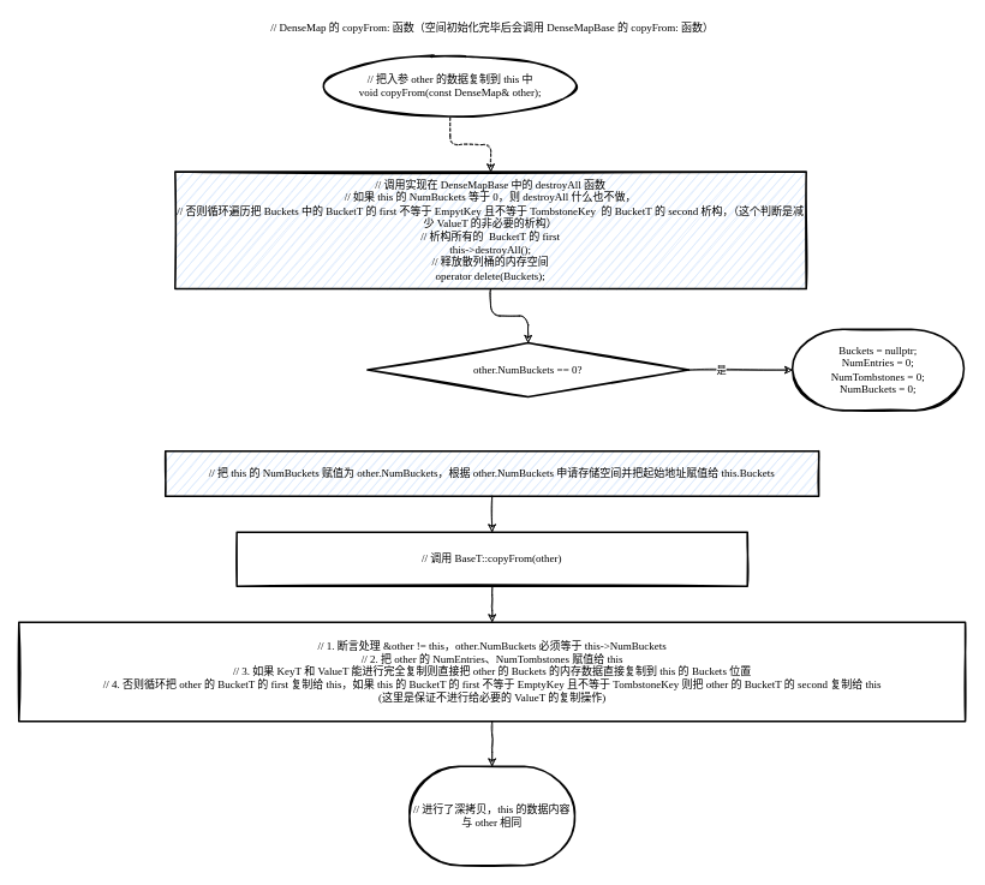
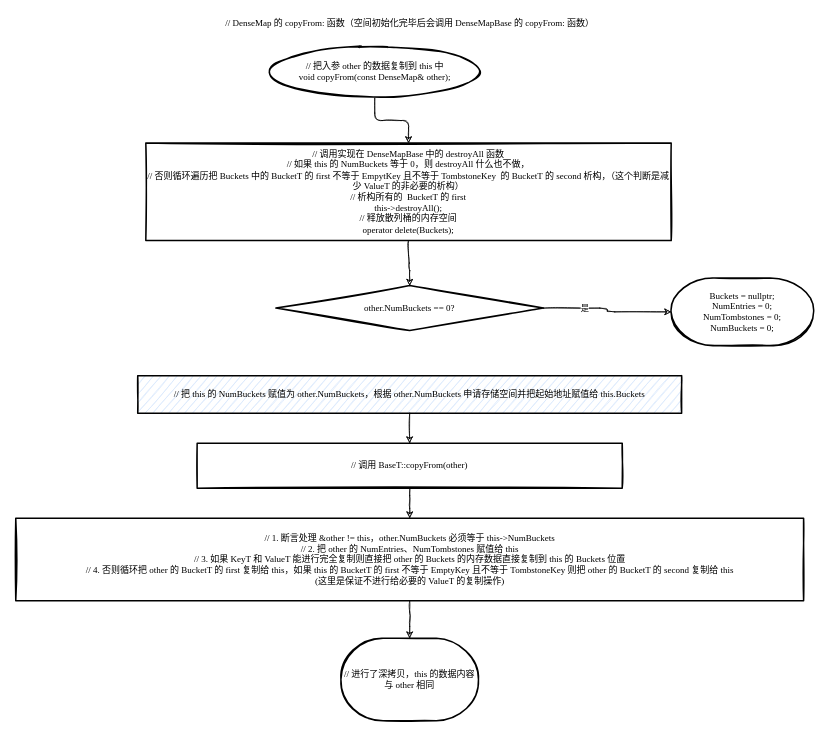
- <mxCell id="3" value="" style="edgeStyle=orthogonalEdgeStyle;rounded=1;sketch=1;orthogonalLoop=1;jettySize=auto;html=1;fontFamily=Comic Sans MS;dashed=1;" edge="1" parent="1" source="4" target="6"><mxGeometry relative="1" as="geometry" /></mxCell>
+ <mxCell id="3" value="" style="edgeStyle=orthogonalEdgeStyle;rounded=1;sketch=1;orthogonalLoop=1;jettySize=auto;html=1;fontFamily=Comic Sans MS;" edge="1" parent="1" source="4" target="6"><mxGeometry relative="1" as="geometry" /></mxCell>
- <mxCell id="6" value="&lt;div&gt;// 调用实现在 DenseMapBase 中的 destroyAll 函数&lt;/div&gt;&lt;div&gt;// 如果 this 的 NumBuckets 等于 0，则 destroyAll 什么也不做，&lt;/div&gt;&lt;div&gt;// 否则循环遍历把 Buckets 中的 BucketT 的 first 不等于 EmpytKey 且不等于 TombstoneKey&amp;nbsp; 的 BucketT 的 second 析构，（这个判断是减少 ValueT 的非必要的析构）&lt;/div&gt;&lt;div&gt;// 析构所有的&amp;nbsp; BucketT 的 first&lt;/div&gt;&lt;div&gt;this-&amp;gt;destroyAll();&lt;/div&gt;&lt;div&gt;// 释放散列桶的内存空间&lt;/div&gt;&lt;div&gt;operator delete(Buckets);&lt;/div&gt;" style="whiteSpace=wrap;html=1;rounded=0;fontFamily=Comic Sans MS;strokeWidth=2;sketch=1;fillColor=#dae8fc;" vertex="1" parent="1"><mxGeometry x="193.85" y="190" width="700.31" height="130" as="geometry" /></mxCell>
+ <mxCell id="6" value="&lt;div&gt;// 调用实现在 DenseMapBase 中的 destroyAll 函数&lt;/div&gt;&lt;div&gt;// 如果 this 的 NumBuckets 等于 0，则 destroyAll 什么也不做，&lt;/div&gt;&lt;div&gt;// 否则循环遍历把 Buckets 中的 BucketT 的 first 不等于 EmpytKey 且不等于 TombstoneKey&amp;nbsp; 的 BucketT 的 second 析构，（这个判断是减少 ValueT 的非必要的析构）&lt;/div&gt;&lt;div&gt;// 析构所有的&amp;nbsp; BucketT 的 first&lt;/div&gt;&lt;div&gt;this-&amp;gt;destroyAll();&lt;/div&gt;&lt;div&gt;// 释放散列桶的内存空间&lt;/div&gt;&lt;div&gt;operator delete(Buckets);&lt;/div&gt;" style="whiteSpace=wrap;html=1;rounded=0;fontFamily=Comic Sans MS;strokeWidth=2;sketch=1;" vertex="1" parent="1"><mxGeometry x="193.85" y="190" width="700.31" height="130" as="geometry" /></mxCell>
- <mxCell id="11" value="other.NumBuckets == 0?" style="rhombus;whiteSpace=wrap;html=1;rounded=0;fontFamily=Comic Sans MS;strokeWidth=2;sketch=1;" vertex="1" parent="1"><mxGeometry x="407.28" y="380" width="356.56" height="60" as="geometry" /></mxCell>
+ <mxCell id="11" value="other.NumBuckets == 0?" style="rhombus;whiteSpace=wrap;html=1;rounded=0;fontFamily=Comic Sans MS;strokeWidth=2;sketch=1;" vertex="1" parent="1"><mxGeometry x="367.28" y="380" width="356.56" height="60" as="geometry" /></mxCell>
- <mxCell id="12" value="Buckets = nullptr;&lt;br&gt;NumEntries = 0;&lt;br&gt;NumTombstones = 0;&lt;br&gt;NumBuckets = 0;&lt;br&gt;" style="strokeWidth=2;html=1;shape=mxgraph.flowchart.terminator;whiteSpace=wrap;rounded=0;sketch=1;fillColor=#ffffff;fontFamily=Comic Sans MS;align=center;" vertex="1" parent="1"><mxGeometry x="879" y="365" width="190" height="90" as="geometry" /></mxCell>
+ <mxCell id="12" value="Buckets = nullptr;&lt;br&gt;NumEntries = 0;&lt;br&gt;NumTombstones = 0;&lt;br&gt;NumBuckets = 0;&lt;br&gt;" style="strokeWidth=2;html=1;shape=mxgraph.flowchart.terminator;whiteSpace=wrap;rounded=0;sketch=1;fillColor=#ffffff;fontFamily=Comic Sans MS;align=center;" vertex="1" parent="1"><mxGeometry x="894" y="370" width="190" height="90" as="geometry" /></mxCell>
